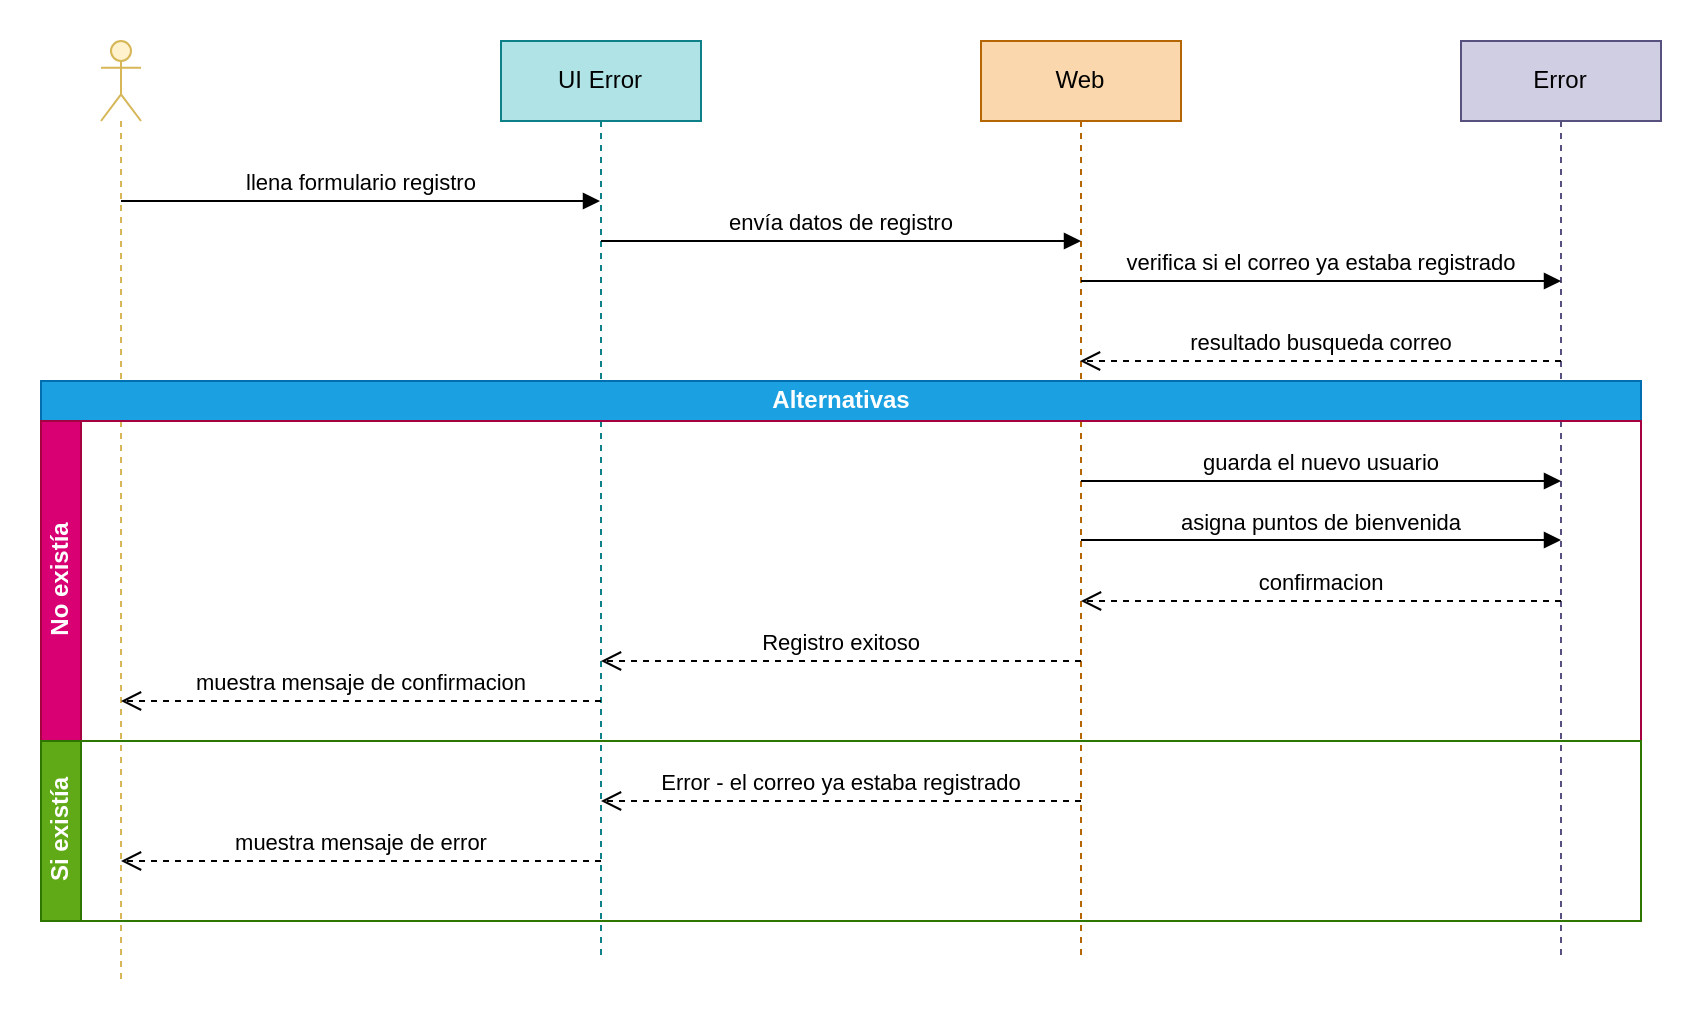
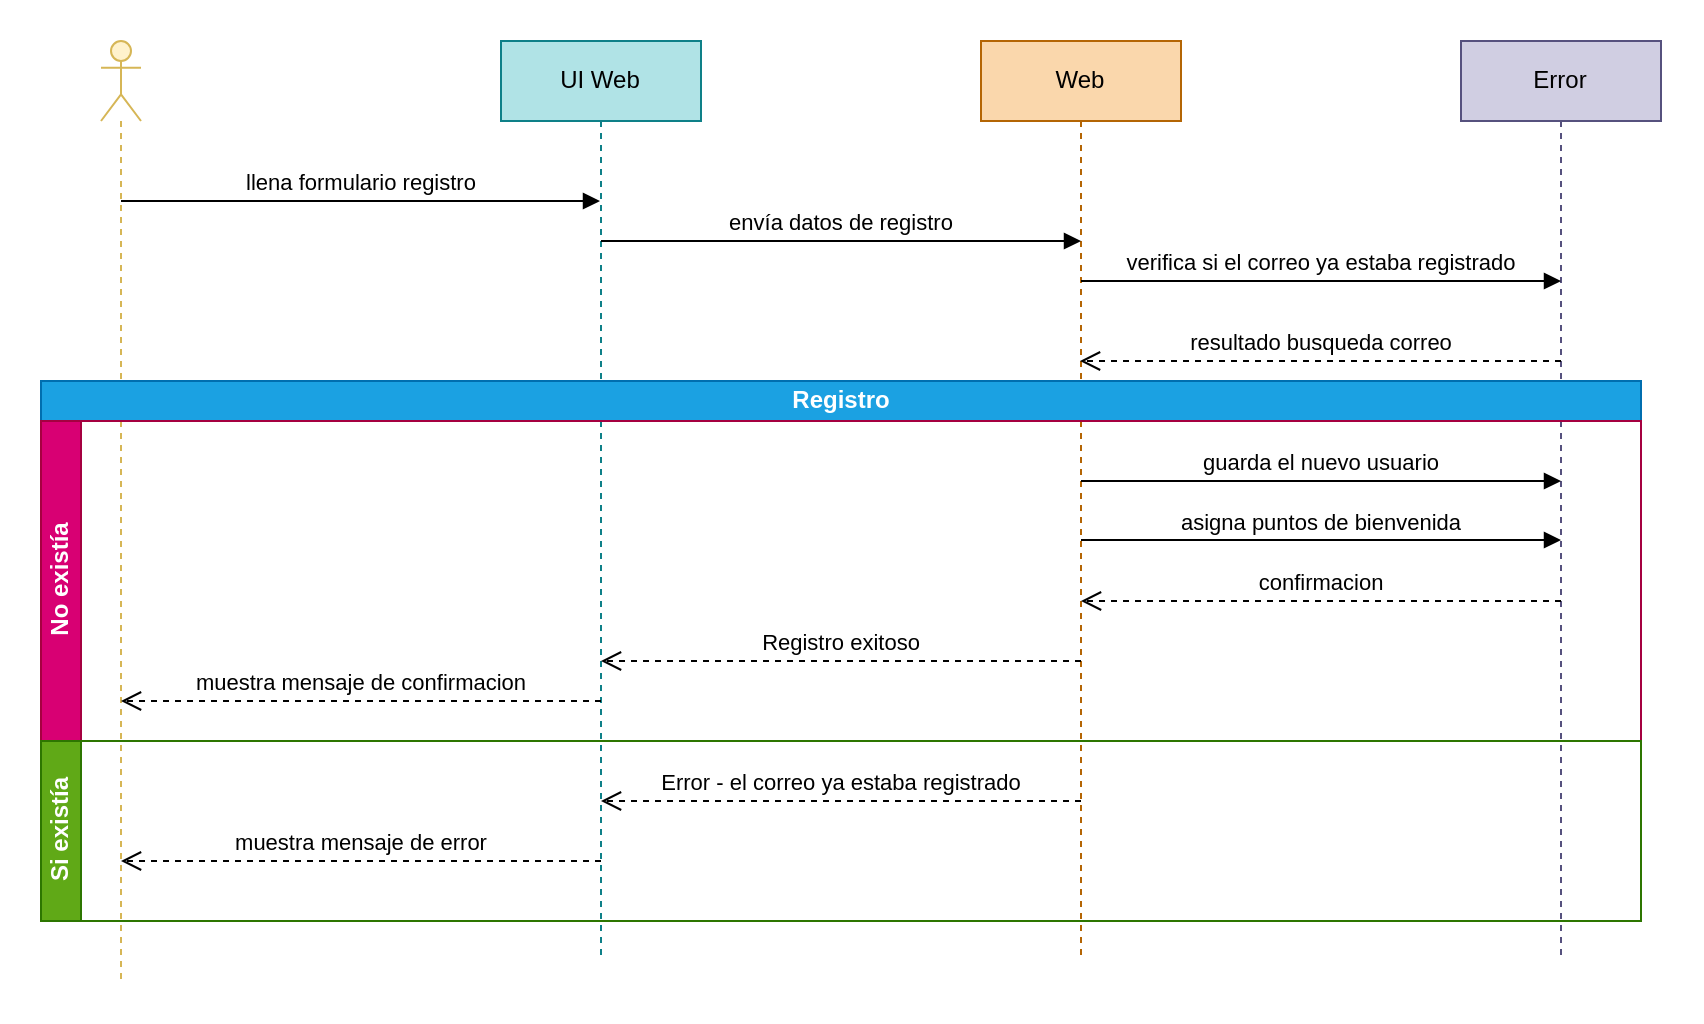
- <mxCell id="3" value="UI Error" style="shape=umlLifeline;perimeter=lifelinePerimeter;whiteSpace=wrap;html=1;container=1;dropTarget=0;collapsible=0;recursiveResize=0;outlineConnect=0;portConstraint=eastwest;newEdgeStyle={&quot;curved&quot;:0,&quot;rounded&quot;:0};fillColor=#b0e3e6;strokeColor=#0e8088;" vertex="1" parent="1"><mxGeometry x="250" y="20" width="100" height="460" as="geometry" /></mxCell>
+ <mxCell id="3" value="UI Web" style="shape=umlLifeline;perimeter=lifelinePerimeter;whiteSpace=wrap;html=1;container=1;dropTarget=0;collapsible=0;recursiveResize=0;outlineConnect=0;portConstraint=eastwest;newEdgeStyle={&quot;curved&quot;:0,&quot;rounded&quot;:0};fillColor=#b0e3e6;strokeColor=#0e8088;" vertex="1" parent="1"><mxGeometry x="250" y="20" width="100" height="460" as="geometry" /></mxCell>
- <mxCell id="10" value="Alternativas" style="swimlane;childLayout=stackLayout;resizeParent=1;resizeParentMax=0;horizontal=1;startSize=20;horizontalStack=0;html=1;fillColor=#1ba1e2;fontColor=#ffffff;strokeColor=#006EAF;" vertex="1" parent="1"><mxGeometry y="190" width="800" height="270" as="geometry" x="20"><mxRectangle x="10" y="210" width="60" height="30" as="alternateBounds" /></mxGeometry></mxCell>
+ <mxCell id="10" value="Registro" style="swimlane;childLayout=stackLayout;resizeParent=1;resizeParentMax=0;horizontal=1;startSize=20;horizontalStack=0;html=1;fillColor=#1ba1e2;fontColor=#ffffff;strokeColor=#006EAF;" vertex="1" parent="1"><mxGeometry y="190" width="800" height="270" as="geometry" x="20"><mxRectangle x="10" y="210" width="60" height="30" as="alternateBounds" /></mxGeometry></mxCell>
